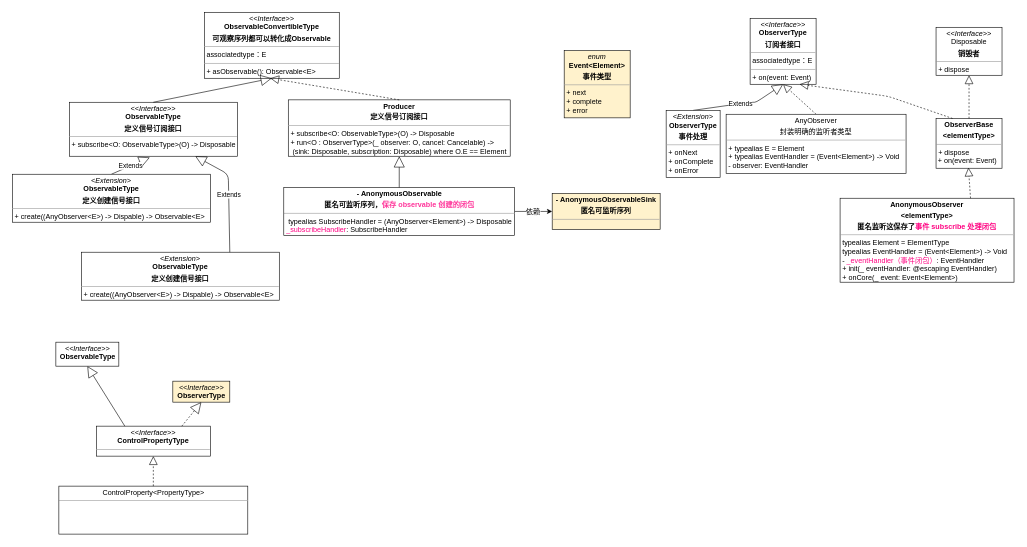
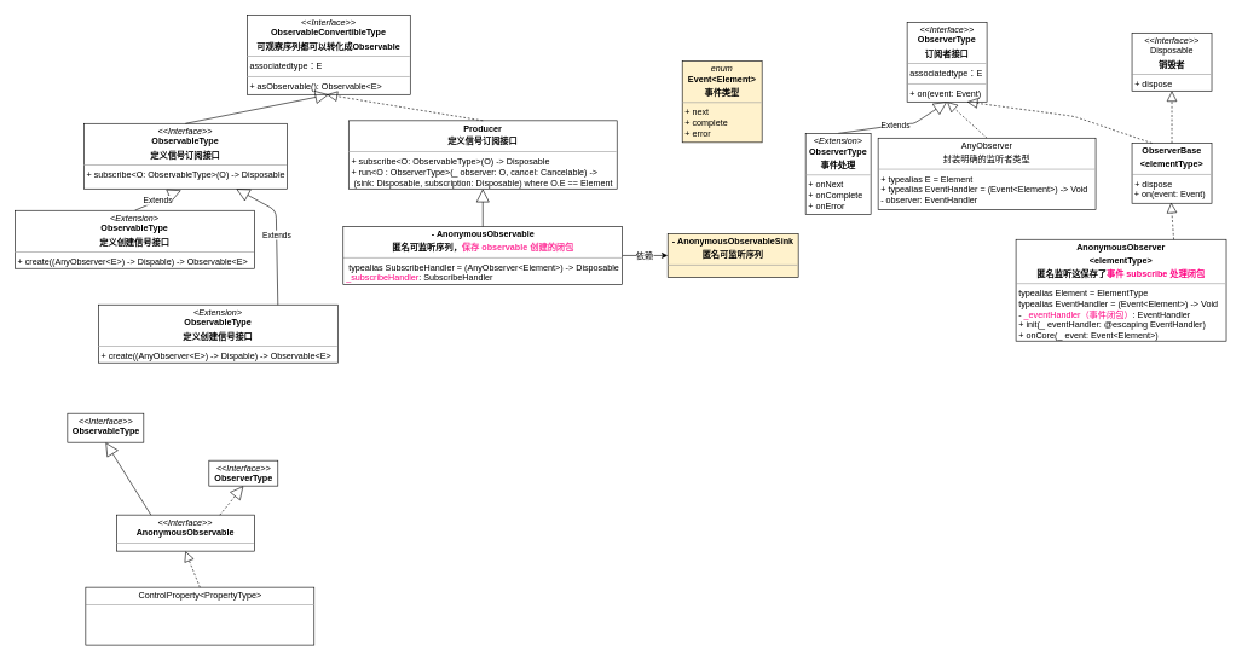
- <mxCell id="30" value="&lt;p style=&quot;margin: 0px ; margin-top: 4px ; text-align: center&quot;&gt;&lt;i&gt;&amp;lt;&amp;lt;Interface&amp;gt;&amp;gt;&lt;/i&gt;&lt;br&gt;&lt;b&gt;ObserverType&lt;/b&gt;&lt;/p&gt;" style="verticalAlign=top;align=left;overflow=fill;fontSize=12;fontFamily=Helvetica;html=1;fillColor=#fff2cc;" parent="1" vertex="1"><mxGeometry x="287.5" y="635" width="95" height="35" as="geometry" /></mxCell>
+ <mxCell id="30" value="&lt;p style=&quot;margin: 0px ; margin-top: 4px ; text-align: center&quot;&gt;&lt;i&gt;&amp;lt;&amp;lt;Interface&amp;gt;&amp;gt;&lt;/i&gt;&lt;br&gt;&lt;b&gt;ObserverType&lt;/b&gt;&lt;/p&gt;" style="verticalAlign=top;align=left;overflow=fill;fontSize=12;fontFamily=Helvetica;html=1;" parent="1" vertex="1"><mxGeometry x="287.5" y="635" width="95" height="35" as="geometry" /></mxCell>
- <mxCell id="28" value="&lt;p style=&quot;margin: 0px ; margin-top: 4px ; text-align: center&quot;&gt;&lt;i&gt;&amp;lt;&amp;lt;Interface&amp;gt;&amp;gt;&lt;/i&gt;&lt;br&gt;&lt;b&gt;ControlPropertyType&lt;/b&gt;&lt;br&gt;&lt;/p&gt;&lt;hr size=&quot;1&quot;&gt;&lt;p style=&quot;margin: 0px ; margin-left: 4px&quot;&gt;&lt;br&gt;&lt;/p&gt;" style="verticalAlign=top;align=left;overflow=fill;fontSize=12;fontFamily=Helvetica;html=1;" parent="1" vertex="1"><mxGeometry x="160" y="710" width="190" height="50" as="geometry" /></mxCell>
+ <mxCell id="28" value="&lt;p style=&quot;margin: 0px ; margin-top: 4px ; text-align: center&quot;&gt;&lt;i&gt;&amp;lt;&amp;lt;Interface&amp;gt;&amp;gt;&lt;/i&gt;&lt;br&gt;&lt;b&gt;AnonymousObservable&lt;/b&gt;&lt;br&gt;&lt;/p&gt;&lt;hr size=&quot;1&quot;&gt;&lt;p style=&quot;margin: 0px ; margin-left: 4px&quot;&gt;&lt;br&gt;&lt;/p&gt;" style="verticalAlign=top;align=left;overflow=fill;fontSize=12;fontFamily=Helvetica;html=1;" parent="1" vertex="1"><mxGeometry x="160" y="710" width="190" height="50" as="geometry" /></mxCell>
- <mxCell id="33" value="&lt;p style=&quot;margin: 0px ; margin-top: 4px ; text-align: center&quot;&gt;ControlProperty&amp;lt;PropertyType&amp;gt;&lt;/p&gt;&lt;hr size=&quot;1&quot;&gt;&lt;p style=&quot;margin: 0px ; margin-left: 4px&quot;&gt;&lt;br&gt;&lt;/p&gt;&lt;div&gt;&lt;br&gt;&lt;/div&gt;" style="verticalAlign=top;align=left;overflow=fill;fontSize=12;fontFamily=Helvetica;html=1;" parent="1" vertex="1"><mxGeometry x="97.5" y="810" width="315" height="80" as="geometry" /></mxCell>
+ <mxCell id="33" value="&lt;p style=&quot;margin: 0px ; margin-top: 4px ; text-align: center&quot;&gt;ControlProperty&amp;lt;PropertyType&amp;gt;&lt;/p&gt;&lt;hr size=&quot;1&quot;&gt;&lt;p style=&quot;margin: 0px ; margin-left: 4px&quot;&gt;&lt;br&gt;&lt;/p&gt;&lt;div&gt;&lt;br&gt;&lt;/div&gt;" style="verticalAlign=top;align=left;overflow=fill;fontSize=12;fontFamily=Helvetica;html=1;" parent="1" vertex="1"><mxGeometry x="117.5" y="810" width="315" height="80" as="geometry" /></mxCell>
